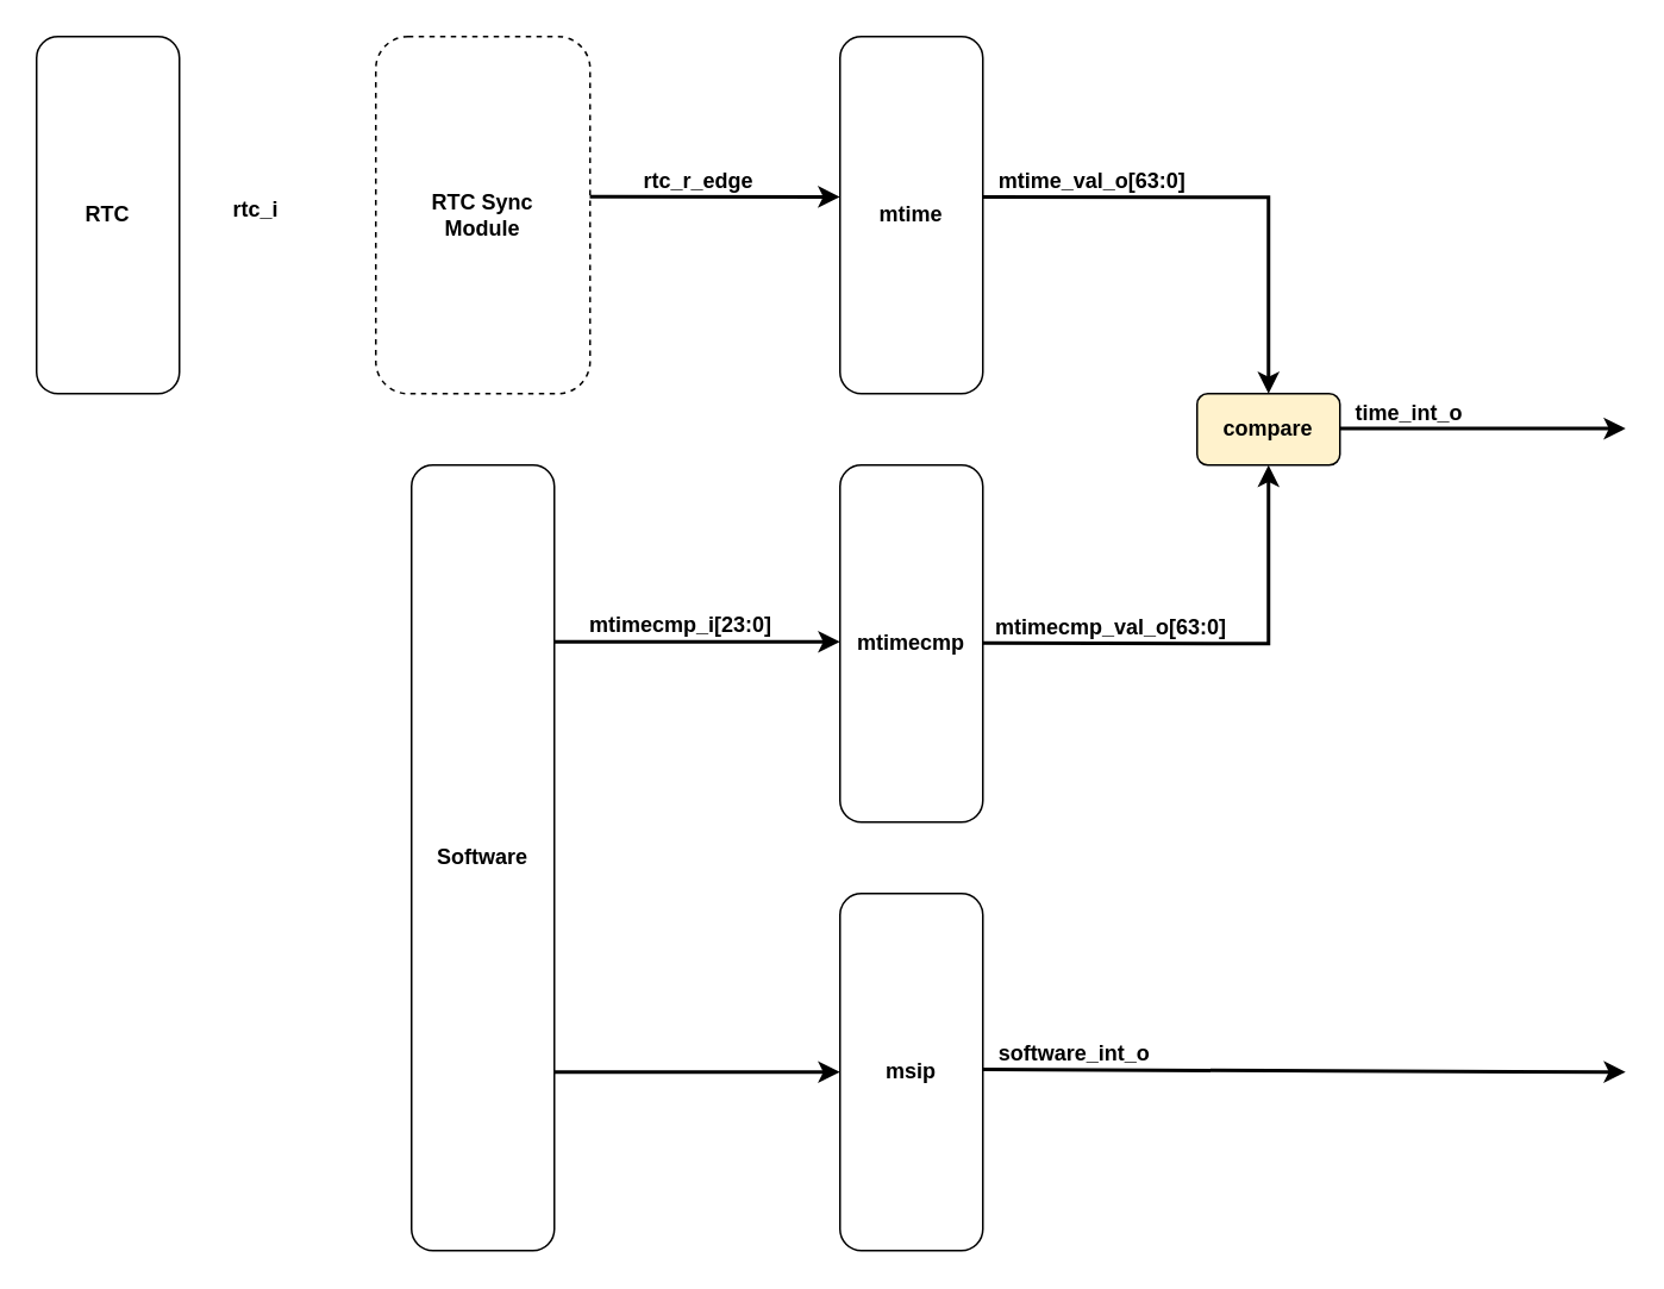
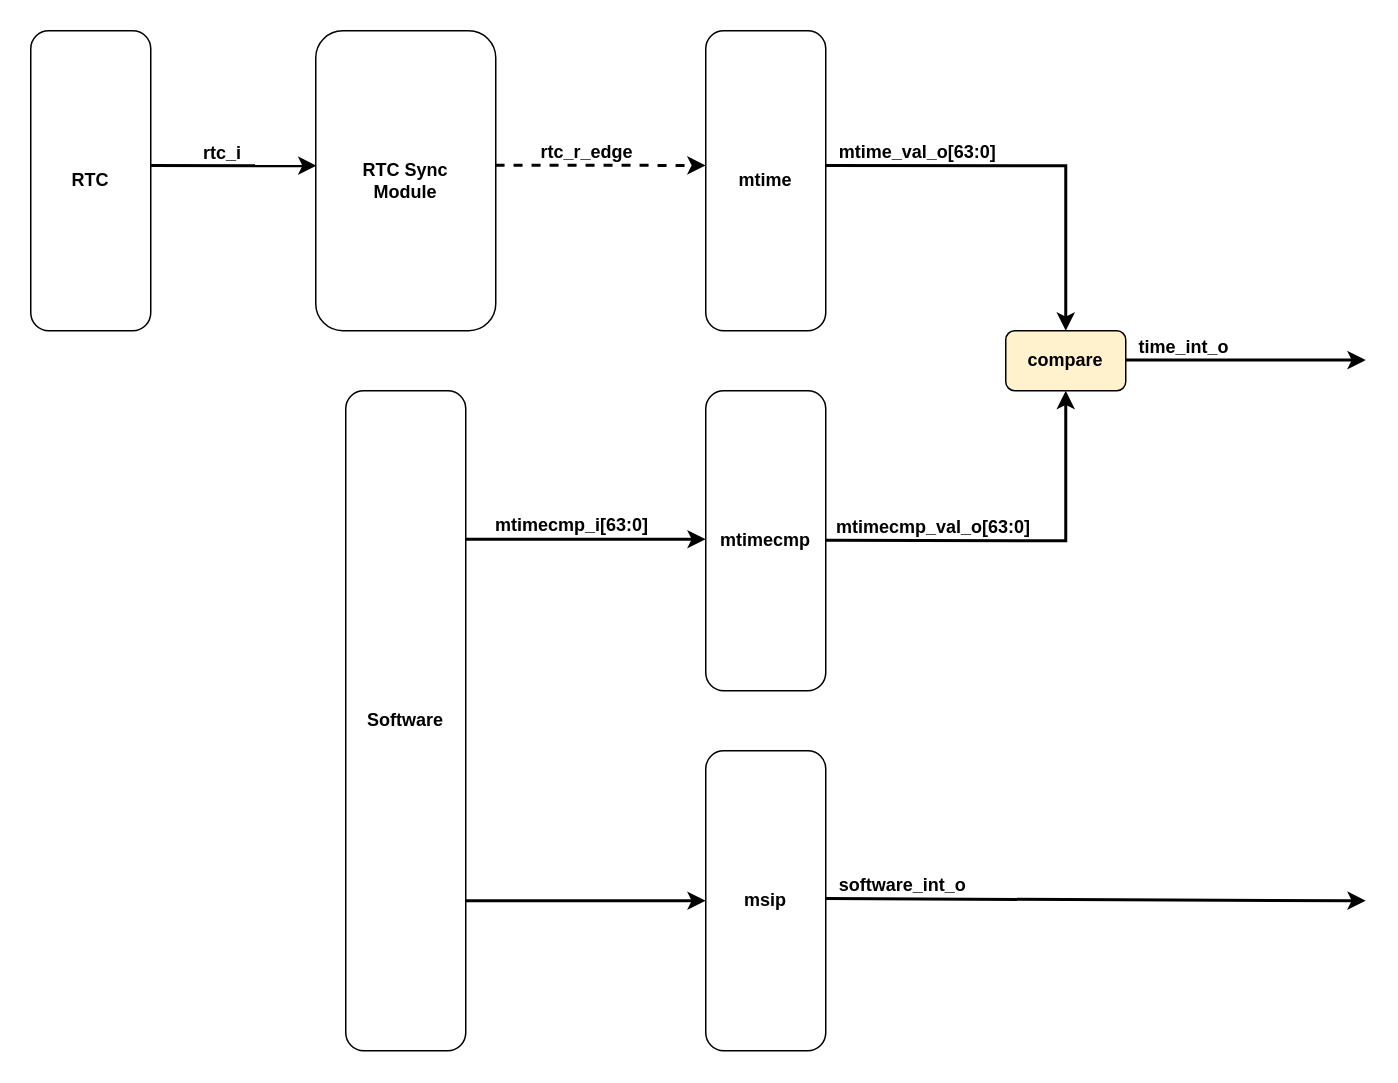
- <mxCell id="6" value="" style="endArrow=classic;html=1;rounded=0;strokeWidth=2;exitX=0.999;exitY=0.448;exitDx=0;exitDy=0;exitPerimeter=0;entryX=-0.001;entryY=0.449;entryDx=0;entryDy=0;entryPerimeter=0;" edge="1" parent="1" source="2" target="3"><mxGeometry width="50" height="50" relative="1" as="geometry"><mxPoint x="310" y="113" as="sourcePoint" /><mxPoint x="400" y="113" as="targetPoint" /></mxGeometry></mxCell>
+ <mxCell id="6" value="" style="endArrow=classic;html=1;rounded=0;strokeWidth=2;exitX=0.999;exitY=0.448;exitDx=0;exitDy=0;exitPerimeter=0;entryX=-0.001;entryY=0.449;entryDx=0;entryDy=0;entryPerimeter=0;dashed=1;" edge="1" parent="1" source="2" target="3"><mxGeometry width="50" height="50" relative="1" as="geometry"><mxPoint x="310" y="113" as="sourcePoint" /><mxPoint x="400" y="113" as="targetPoint" /></mxGeometry></mxCell>
+ <mxCell id="4" value="" style="endArrow=classic;html=1;rounded=0;strokeWidth=2;entryX=0.004;entryY=0.45;entryDx=0;entryDy=0;entryPerimeter=0;exitX=1.001;exitY=0.449;exitDx=0;exitDy=0;exitPerimeter=0;" edge="1" parent="1" source="18" target="2"><mxGeometry width="50" height="50" relative="1" as="geometry"><mxPoint x="100" y="113" as="sourcePoint" /><mxPoint x="190" y="113" as="targetPoint" /></mxGeometry></mxCell>
- <mxCell id="5" value="&lt;b&gt;rtc_i&lt;/b&gt;" style="text;strokeColor=none;align=center;fillColor=none;html=1;verticalAlign=middle;whiteSpace=wrap;rounded=0;" vertex="1" parent="1"><mxGeometry x="113" y="102" width="60" height="30" as="geometry" /></mxCell>
+ <mxCell id="5" value="&lt;b&gt;rtc_i&lt;/b&gt;" style="text;strokeColor=none;align=center;fillColor=none;html=1;verticalAlign=middle;whiteSpace=wrap;rounded=0;" vertex="1" parent="1"><mxGeometry x="118" y="87" width="60" height="30" as="geometry" /></mxCell>
- <mxCell id="2" value="&lt;b&gt;RTC Sync&lt;br&gt;Module&lt;br&gt;&lt;/b&gt;" style="rounded=1;whiteSpace=wrap;html=1;dashed=1;" vertex="1" parent="1"><mxGeometry x="210" y="20" width="120" height="200" as="geometry" /></mxCell>
+ <mxCell id="2" value="&lt;b&gt;RTC Sync&lt;br&gt;Module&lt;br&gt;&lt;/b&gt;" style="rounded=1;whiteSpace=wrap;html=1;" vertex="1" parent="1"><mxGeometry x="210" y="20" width="120" height="200" as="geometry" /></mxCell>
- <mxCell id="23" value="&lt;b&gt;mtimecmp_i[23:0]&lt;/b&gt;" style="text;strokeColor=none;align=center;fillColor=none;html=1;verticalAlign=middle;whiteSpace=wrap;rounded=0;" vertex="1" parent="1"><mxGeometry x="332" y="335" width="98" height="30" as="geometry" /></mxCell>
+ <mxCell id="23" value="&lt;b&gt;mtimecmp_i[63:0]&lt;/b&gt;" style="text;strokeColor=none;align=center;fillColor=none;html=1;verticalAlign=middle;whiteSpace=wrap;rounded=0;" vertex="1" parent="1"><mxGeometry x="332" y="335" width="98" height="30" as="geometry" /></mxCell>
